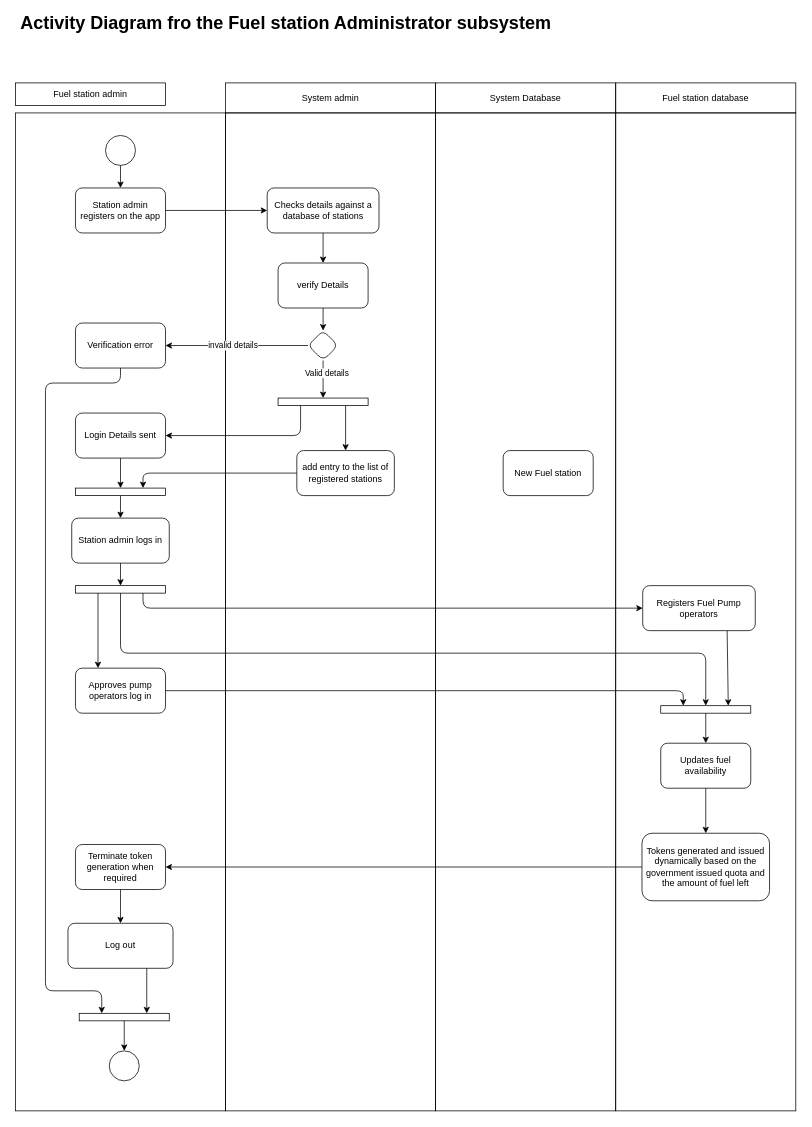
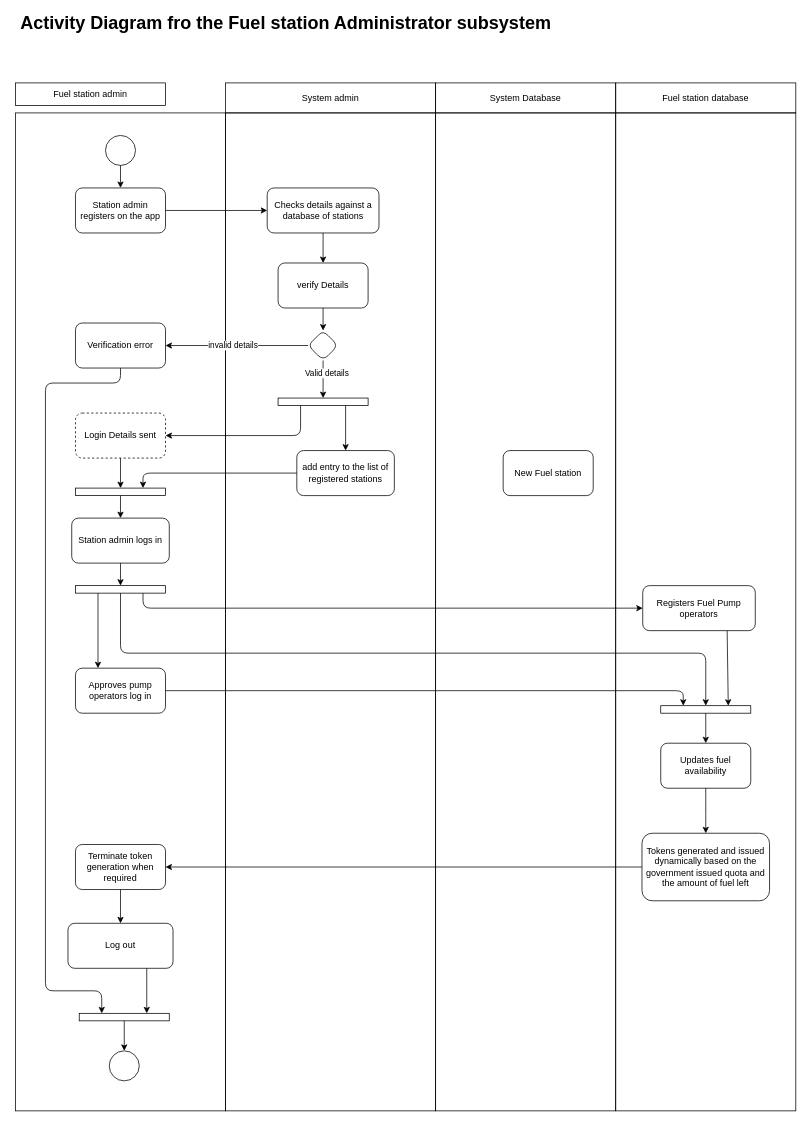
- <mxCell id="30" value="Login Details sent" style="rounded=1;whiteSpace=wrap;html=1;fillColor=none;" vertex="1" parent="1"><mxGeometry x="100" y="550" width="120" height="60" as="geometry" /></mxCell>
+ <mxCell id="30" value="Login Details sent" style="rounded=1;whiteSpace=wrap;html=1;fillColor=none;dashed=1;" vertex="1" parent="1"><mxGeometry x="100" y="550" width="120" height="60" as="geometry" /></mxCell>
